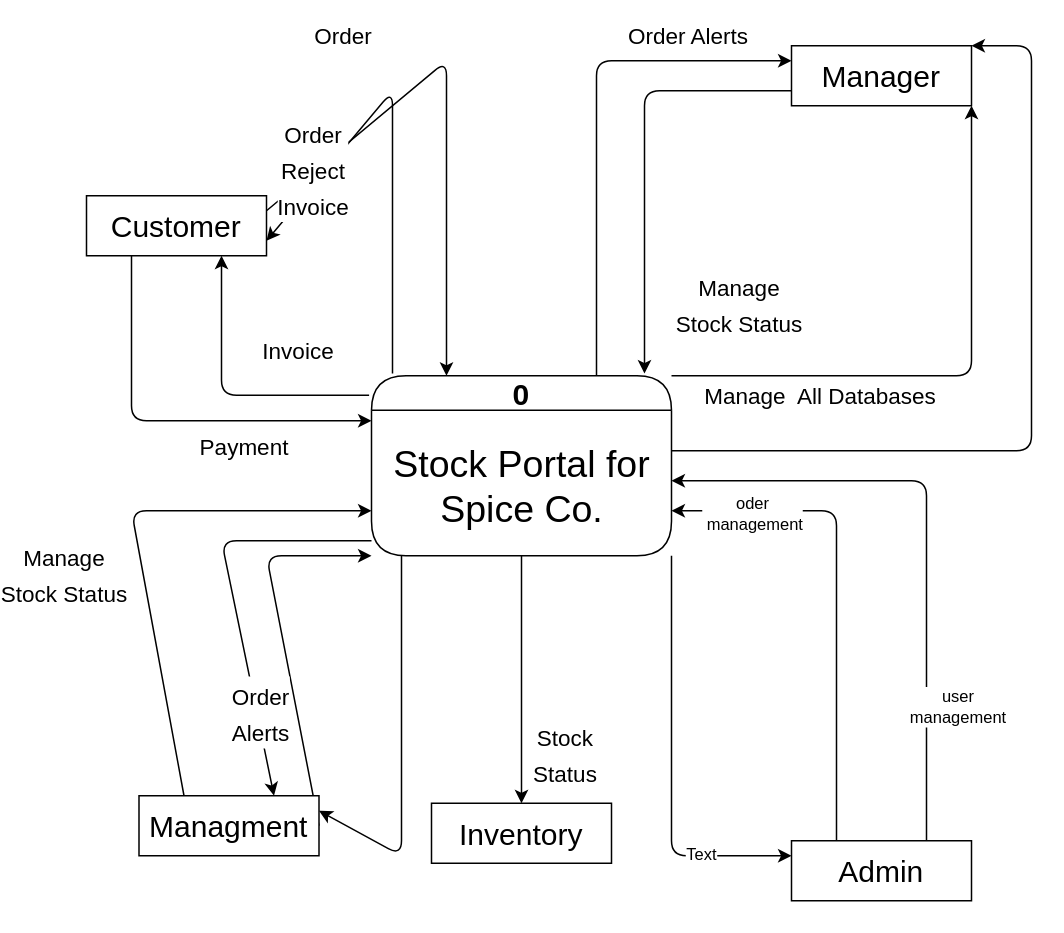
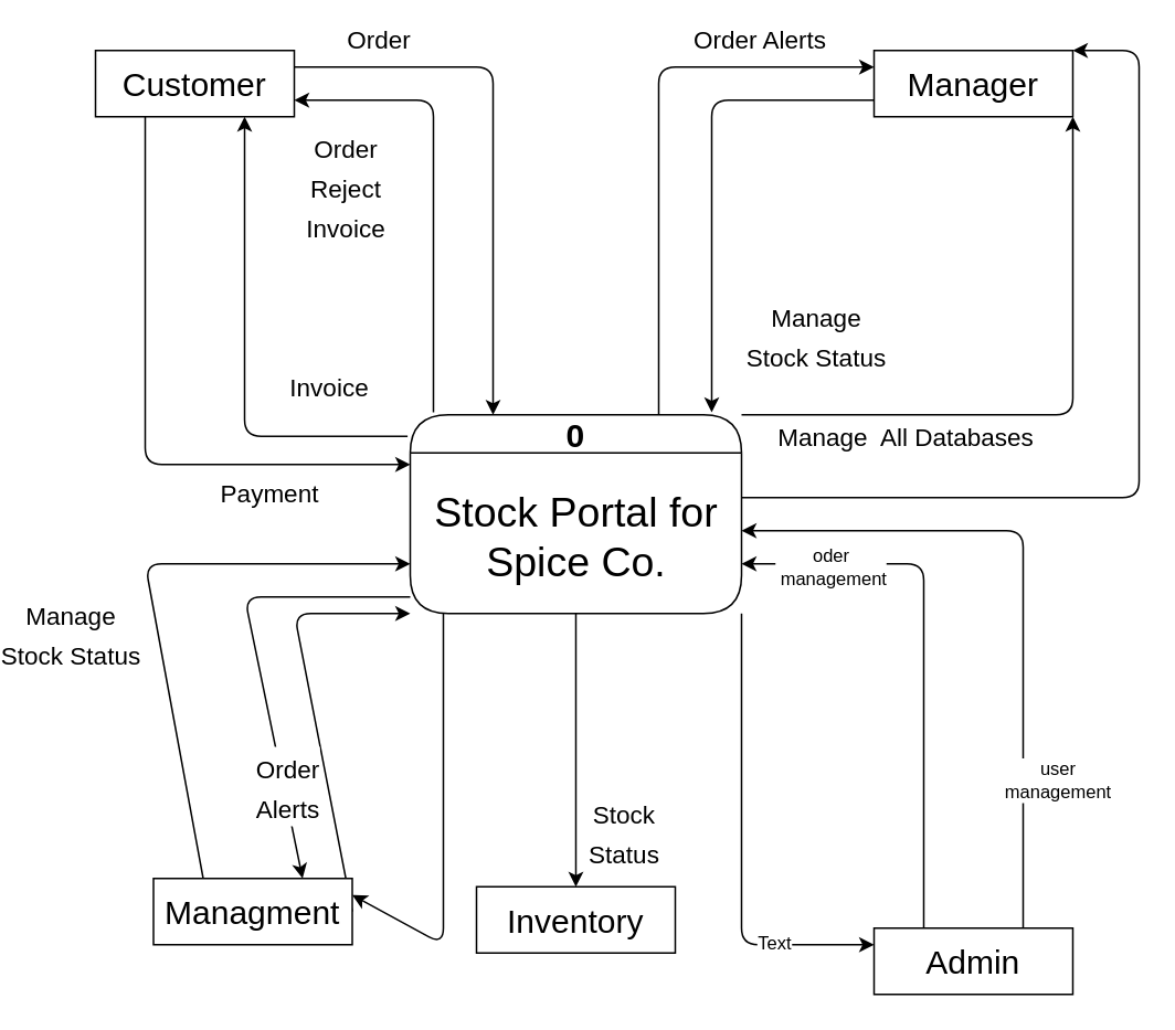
- <mxCell id="7" value="&lt;font style=&quot;font-size: 20px;&quot;&gt;Customer&lt;/font&gt;" style="rounded=0;whiteSpace=wrap;html=1;fontSize=14;" parent="1" vertex="1"><mxGeometry x="40" y="130" width="120" height="40" as="geometry" /></mxCell>
+ <mxCell id="7" value="&lt;font style=&quot;font-size: 20px;&quot;&gt;Customer&lt;/font&gt;" style="rounded=0;whiteSpace=wrap;html=1;fontSize=14;" parent="1" vertex="1"><mxGeometry x="40" y="30" width="120" height="40" as="geometry" /></mxCell>
